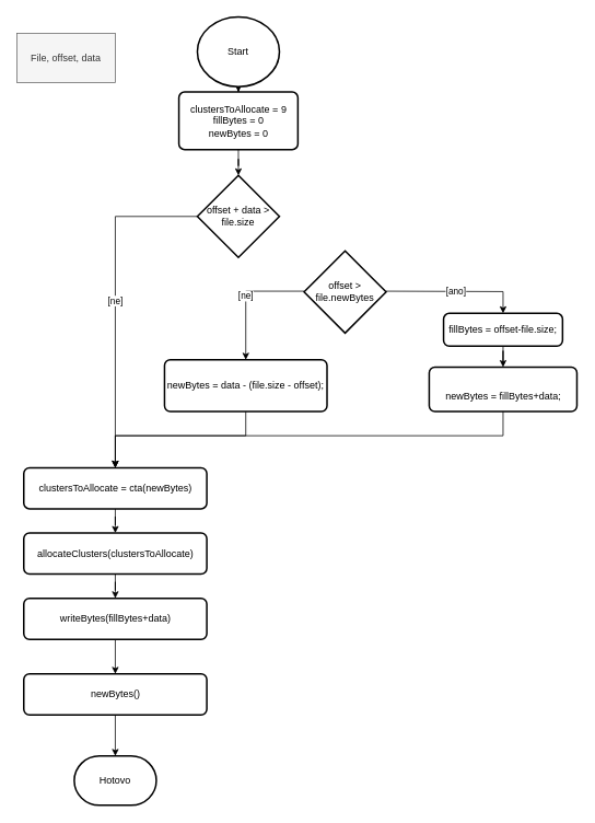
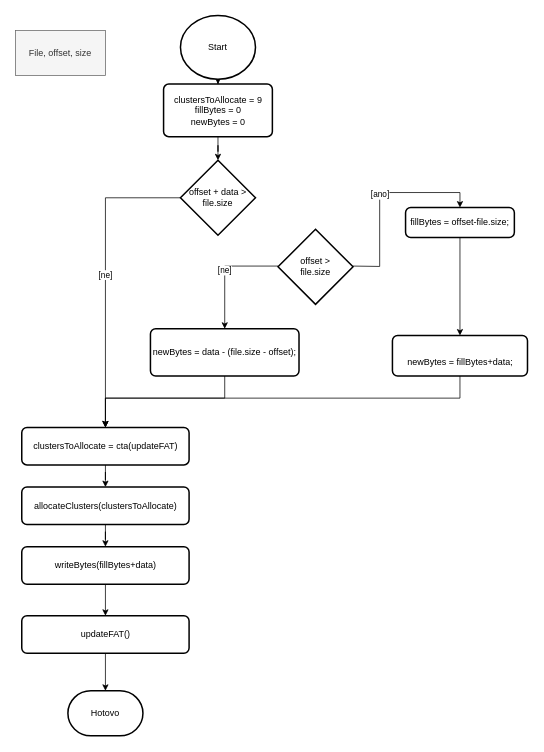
- <mxCell id="4" value="&lt;div&gt;File, offset, data&lt;br&gt;&lt;/div&gt;" style="rounded=0;whiteSpace=wrap;html=1;fillColor=#f5f5f5;strokeColor=#666666;fontColor=#333333;" vertex="1" parent="1"><mxGeometry x="20" y="40" width="120" height="60" as="geometry" /></mxCell>
+ <mxCell id="4" value="&lt;div&gt;File, offset, size&lt;br&gt;&lt;/div&gt;" style="rounded=0;whiteSpace=wrap;html=1;fillColor=#f5f5f5;strokeColor=#666666;fontColor=#333333;" vertex="1" parent="1"><mxGeometry x="20" y="40" width="120" height="60" as="geometry" /></mxCell>
- <mxCell id="11" value="offset &amp;gt; &lt;br&gt;file.newBytes" style="strokeWidth=2;html=1;shape=mxgraph.flowchart.decision;whiteSpace=wrap;" vertex="1" parent="1"><mxGeometry x="370" y="305" width="100" height="100" as="geometry" /></mxCell>
+ <mxCell id="11" value="offset &amp;gt; &lt;br&gt;file.size" style="strokeWidth=2;html=1;shape=mxgraph.flowchart.decision;whiteSpace=wrap;" vertex="1" parent="1"><mxGeometry x="370" y="305" width="100" height="100" as="geometry" /></mxCell>
- <mxCell id="6" value="&lt;div&gt;fillBytes = offset-file.size;&lt;/div&gt;" style="rounded=1;whiteSpace=wrap;html=1;absoluteArcSize=1;arcSize=14;strokeWidth=2;" vertex="1" parent="1"><mxGeometry x="540" y="381" width="145" height="40" as="geometry" /></mxCell>
+ <mxCell id="6" value="&lt;div&gt;fillBytes = offset-file.size;&lt;/div&gt;" style="rounded=1;whiteSpace=wrap;html=1;absoluteArcSize=1;arcSize=14;strokeWidth=2;" vertex="1" parent="1"><mxGeometry x="540" y="276" width="145" height="40" as="geometry" /></mxCell>
- <mxCell id="13" value="clustersToAllocate = cta(newBytes)" style="rounded=1;whiteSpace=wrap;html=1;absoluteArcSize=1;arcSize=14;strokeWidth=2;" vertex="1" parent="1"><mxGeometry x="28.5" y="569" width="223" height="50" as="geometry" /></mxCell>
+ <mxCell id="13" value="clustersToAllocate = cta(updateFAT)" style="rounded=1;whiteSpace=wrap;html=1;absoluteArcSize=1;arcSize=14;strokeWidth=2;" vertex="1" parent="1"><mxGeometry x="28.5" y="569" width="223" height="50" as="geometry" /></mxCell>
- <mxCell id="24" value="newBytes()" style="rounded=1;whiteSpace=wrap;html=1;absoluteArcSize=1;arcSize=14;strokeWidth=2;" vertex="1" parent="1"><mxGeometry x="28.5" y="820" width="223" height="50" as="geometry" /></mxCell>
+ <mxCell id="24" value="updateFAT()" style="rounded=1;whiteSpace=wrap;html=1;absoluteArcSize=1;arcSize=14;strokeWidth=2;" vertex="1" parent="1"><mxGeometry x="28.5" y="820" width="223" height="50" as="geometry" /></mxCell>
